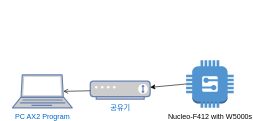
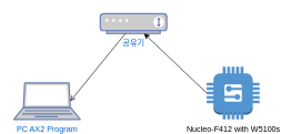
- <mxCell id="3" value="공유기" style="fontColor=#0066CC;verticalAlign=top;verticalLabelPosition=bottom;labelPosition=center;align=center;html=1;outlineConnect=0;fillColor=#CCCCCC;strokeColor=#6881B3;gradientColor=none;gradientDirection=north;strokeWidth=2;shape=mxgraph.networks.modem;" vertex="1" parent="1"><mxGeometry x="150" y="135" width="100" height="30" as="geometry" /></mxCell>
+ <mxCell id="3" value="공유기" style="fontColor=#0066CC;verticalAlign=top;verticalLabelPosition=bottom;labelPosition=center;align=center;html=1;outlineConnect=0;fillColor=#CCCCCC;strokeColor=#6881B3;gradientColor=none;gradientDirection=north;strokeWidth=2;shape=mxgraph.networks.modem;" vertex="1" parent="1"><mxGeometry x="150" y="20" width="100" height="30" as="geometry" /></mxCell>
- <mxCell id="4" value="Nucleo-F412 with W5000s" style="outlineConnect=0;dashed=0;verticalLabelPosition=bottom;verticalAlign=top;align=center;html=1;shape=mxgraph.aws3.generic;fillColor=#5294CF;gradientColor=none;" vertex="1" parent="1"><mxGeometry x="310" y="100" width="79.5" height="79.5" as="geometry" /></mxCell>
+ <mxCell id="4" value="Nucleo-F412 with W5100s" style="outlineConnect=0;dashed=0;verticalLabelPosition=bottom;verticalAlign=top;align=center;html=1;shape=mxgraph.aws3.generic;fillColor=#5294CF;gradientColor=none;" vertex="1" parent="1"><mxGeometry x="310" y="100" width="79.5" height="79.5" as="geometry" /></mxCell>
